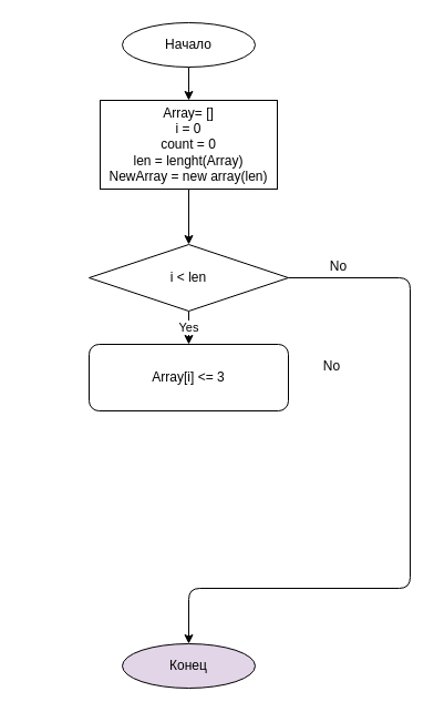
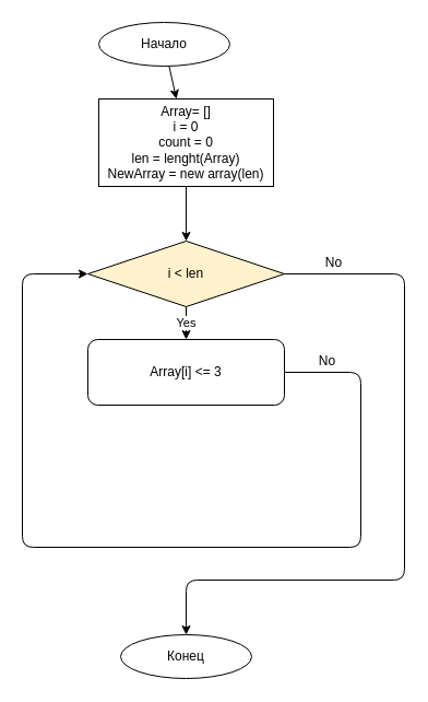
- <mxCell id="3" value="Начало" style="ellipse;whiteSpace=wrap;html=1;" vertex="1" parent="1"><mxGeometry x="110" y="20" width="120" height="40" as="geometry" /></mxCell>
+ <mxCell id="3" value="Начало" style="ellipse;whiteSpace=wrap;html=1;" vertex="1" parent="1"><mxGeometry x="90" y="20" width="120" height="40" as="geometry" /></mxCell>
- <mxCell id="8" value="i &amp;lt; len" style="rhombus;whiteSpace=wrap;html=1;rounded=0;" vertex="1" parent="1"><mxGeometry x="80" y="220" width="180" height="60" as="geometry" /></mxCell>
+ <mxCell id="8" value="i &amp;lt; len" style="rhombus;whiteSpace=wrap;html=1;rounded=0;fillColor=#fff2cc;" vertex="1" parent="1"><mxGeometry x="80" y="220" width="180" height="60" as="geometry" /></mxCell>
+ <mxCell id="10" value="" style="endArrow=classic;html=1;exitX=1;exitY=0.5;exitDx=0;exitDy=0;entryX=0;entryY=0.5;entryDx=0;entryDy=0;" edge="1" parent="1" source="9" target="8"><mxGeometry width="50" height="50" relative="1" as="geometry"><mxPoint x="250" y="380" as="sourcePoint" /><mxPoint x="20" y="220" as="targetPoint" /><Array as="points"><mxPoint x="330" y="340" /><mxPoint x="330" y="500" /><mxPoint x="20" y="500" /><mxPoint x="20" y="250" /></Array></mxGeometry></mxCell>
- <mxCell id="4" value="Конец" style="ellipse;whiteSpace=wrap;html=1;fillColor=#e1d5e7;" vertex="1" parent="1"><mxGeometry x="110" y="580" width="120" height="40" as="geometry" /></mxCell>
+ <mxCell id="4" value="Конец" style="ellipse;whiteSpace=wrap;html=1;" vertex="1" parent="1"><mxGeometry x="110" y="580" width="120" height="40" as="geometry" /></mxCell>
